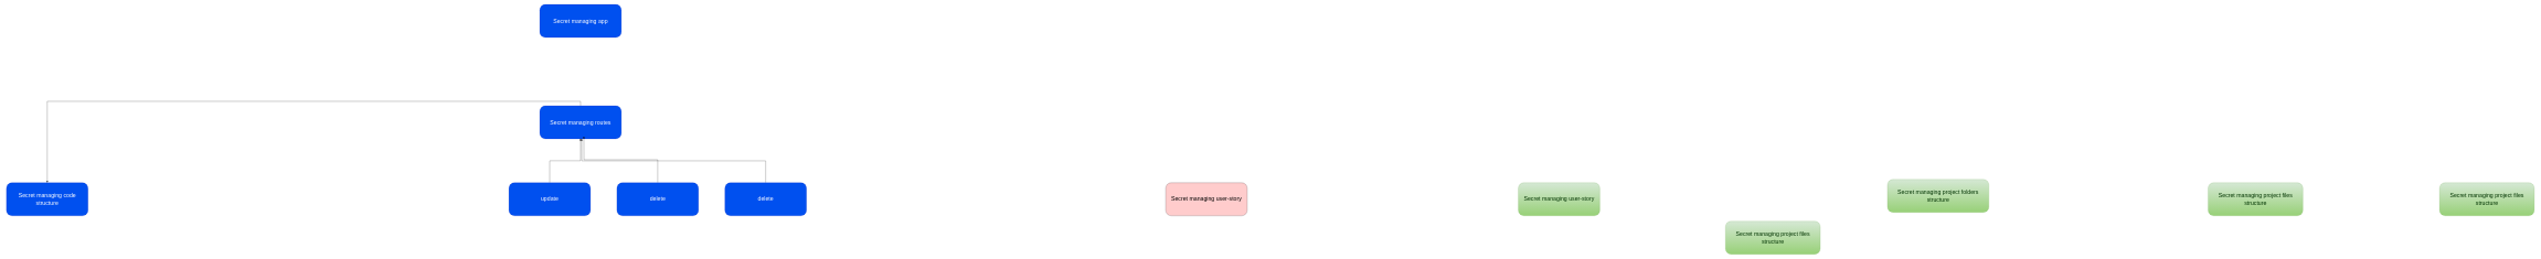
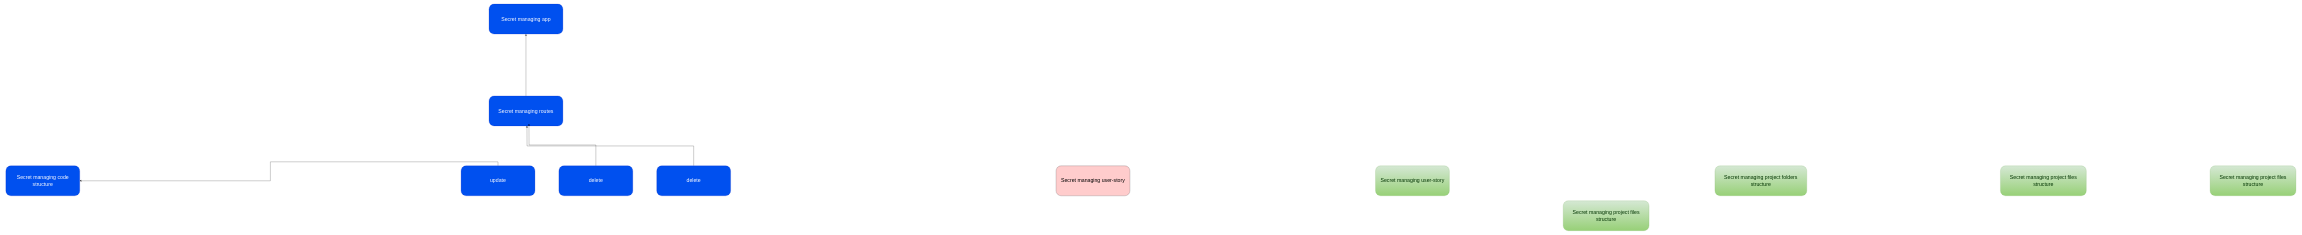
- <mxCell id="8" style="edgeStyle=orthogonalEdgeStyle;rounded=0;orthogonalLoop=1;jettySize=auto;html=1;exitX=0.5;exitY=0;exitDx=0;exitDy=0;" edge="1" parent="1" source="9" target="3"><mxGeometry relative="1" as="geometry" /></mxCell>
+ <mxCell id="8" style="edgeStyle=orthogonalEdgeStyle;rounded=0;orthogonalLoop=1;jettySize=auto;html=1;exitX=0.5;exitY=0;exitDx=0;exitDy=0;" edge="1" parent="1" source="9" target="16"><mxGeometry relative="1" as="geometry" /></mxCell>
- <mxCell id="2" style="edgeStyle=orthogonalEdgeStyle;rounded=0;orthogonalLoop=1;jettySize=auto;html=1;exitX=0.5;exitY=0;exitDx=0;exitDy=0;" edge="1" parent="1" source="3" target="16"><mxGeometry relative="1" as="geometry" /></mxCell>
+ <mxCell id="2" style="edgeStyle=orthogonalEdgeStyle;rounded=0;orthogonalLoop=1;jettySize=auto;html=1;exitX=0.5;exitY=0;exitDx=0;exitDy=0;" edge="1" parent="1" source="3" target="17"><mxGeometry relative="1" as="geometry" /></mxCell>
- <mxCell id="12" value="&lt;font style=&quot;font-size: 26px; color: rgb(0, 51, 0);&quot;&gt;Secret managing project folders structure&lt;/font&gt;" style="rounded=1;whiteSpace=wrap;html=1;arcSize=17;fillColor=#d5e8d4;strokeColor=#82b366;gradientColor=#97d077;" vertex="1" parent="1"><mxGeometry x="8555" y="815" width="460" height="150" as="geometry" /></mxCell>
+ <mxCell id="12" value="&lt;font style=&quot;font-size: 26px; color: rgb(0, 51, 0);&quot;&gt;Secret managing project folders structure&lt;/font&gt;" style="rounded=1;whiteSpace=wrap;html=1;arcSize=17;fillColor=#d5e8d4;strokeColor=#82b366;gradientColor=#97d077;" vertex="1" parent="1"><mxGeometry x="8580" y="830" width="460" height="150" as="geometry" /></mxCell>
